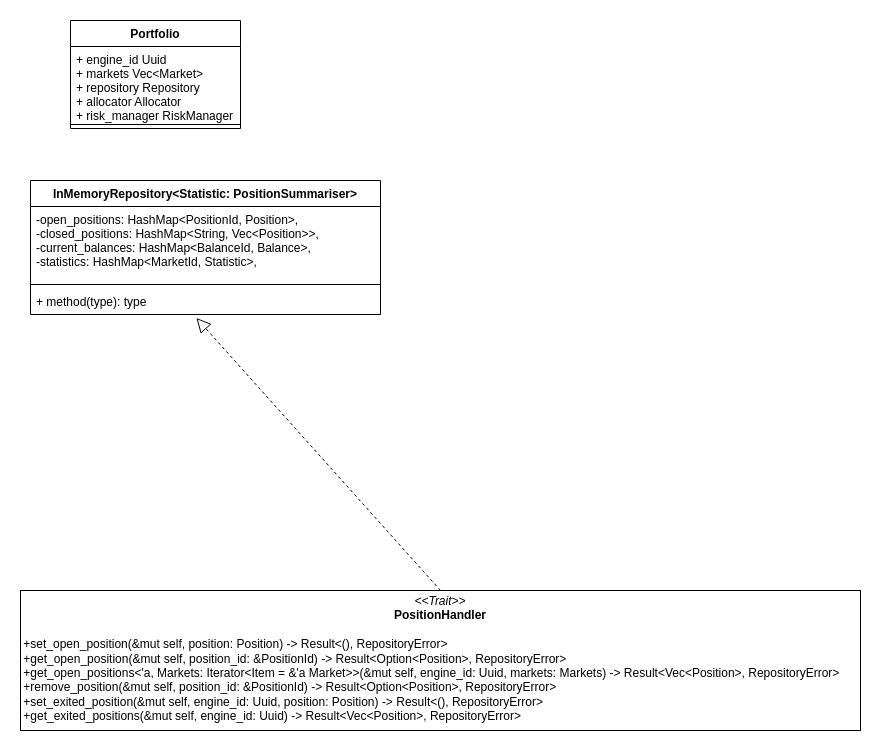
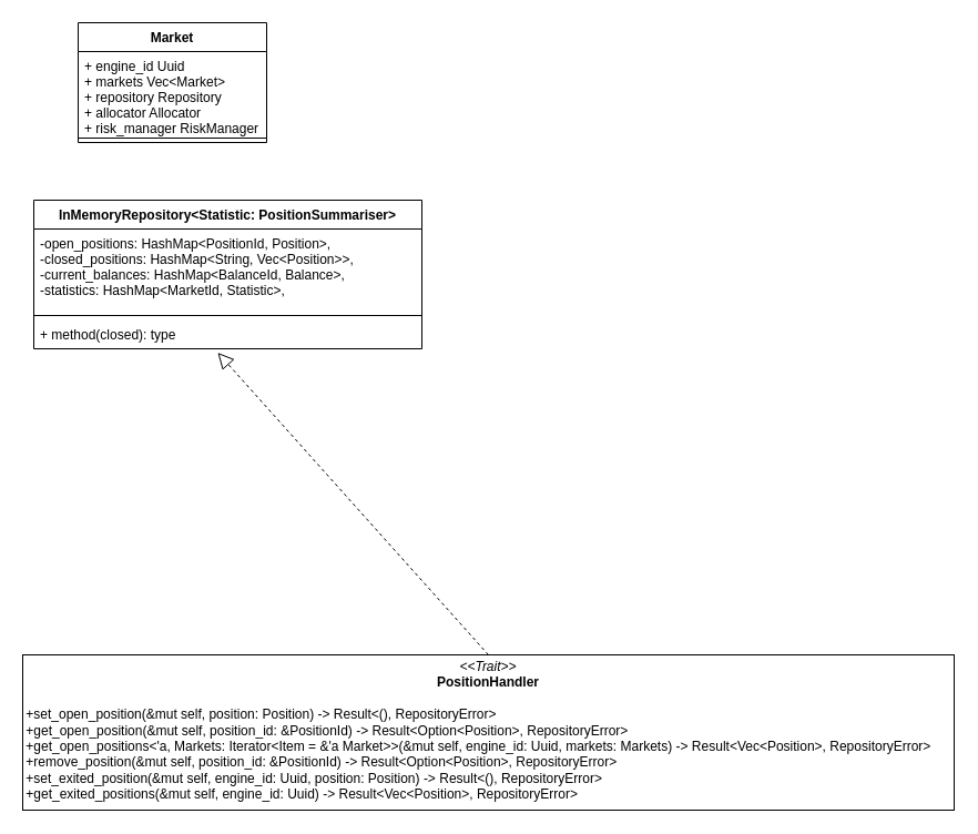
- <mxCell id="2" value="Portfolio" style="swimlane;fontStyle=1;align=center;verticalAlign=top;childLayout=stackLayout;horizontal=1;startSize=26;horizontalStack=0;resizeParent=1;resizeParentMax=0;resizeLast=0;collapsible=1;marginBottom=0;" vertex="1" parent="1"><mxGeometry x="70" y="20" width="170" height="108" as="geometry" /></mxCell>
+ <mxCell id="2" value="Market" style="swimlane;fontStyle=1;align=center;verticalAlign=top;childLayout=stackLayout;horizontal=1;startSize=26;horizontalStack=0;resizeParent=1;resizeParentMax=0;resizeLast=0;collapsible=1;marginBottom=0;" vertex="1" parent="1"><mxGeometry x="70" y="20" width="170" height="108" as="geometry" /></mxCell>
- <mxCell id="8" value="+ method(type): type" style="text;strokeColor=none;fillColor=none;align=left;verticalAlign=top;spacingLeft=4;spacingRight=4;overflow=hidden;rotatable=0;points=[[0,0.5],[1,0.5]];portConstraint=eastwest;labelBackgroundColor=none;" vertex="1" parent="5"><mxGeometry y="108" width="350" height="26" as="geometry" /></mxCell>
+ <mxCell id="8" value="+ method(closed): type" style="text;strokeColor=none;fillColor=none;align=left;verticalAlign=top;spacingLeft=4;spacingRight=4;overflow=hidden;rotatable=0;points=[[0,0.5],[1,0.5]];portConstraint=eastwest;labelBackgroundColor=none;" vertex="1" parent="5"><mxGeometry y="108" width="350" height="26" as="geometry" /></mxCell>
